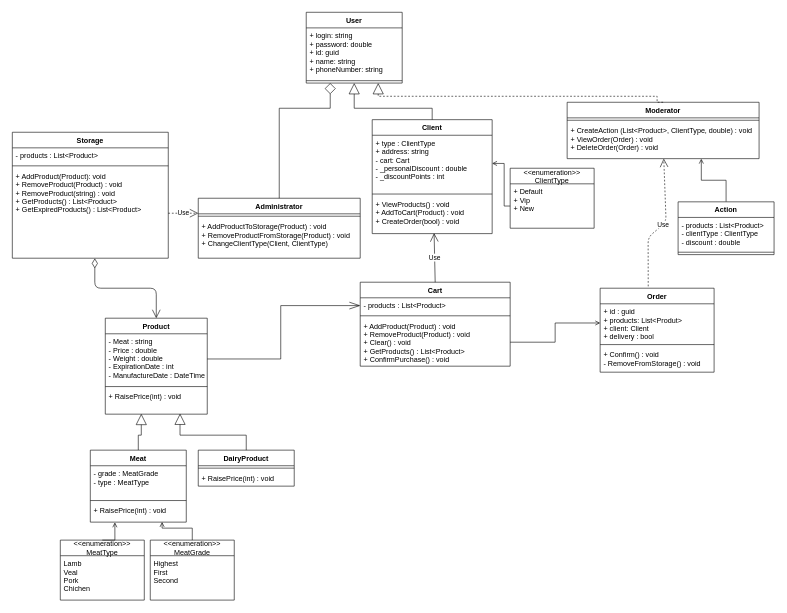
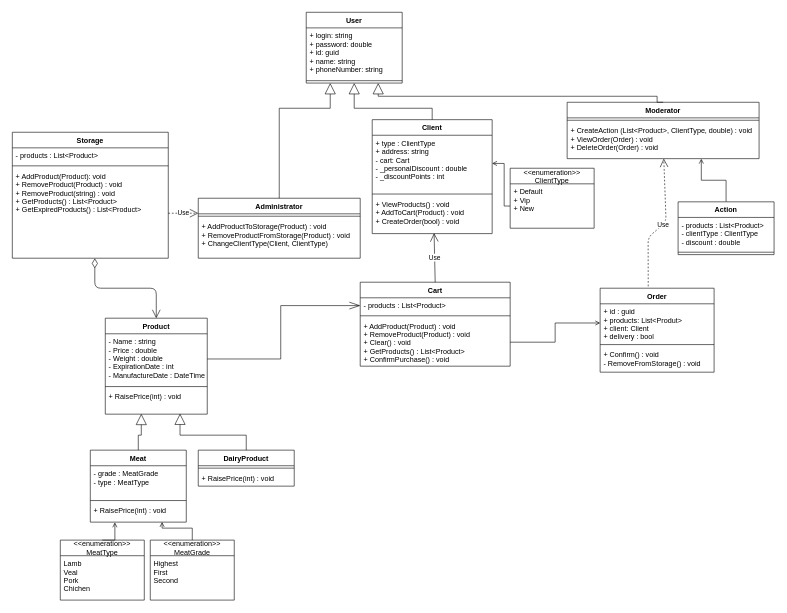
- <mxCell id="30" style="edgeStyle=orthogonalEdgeStyle;rounded=0;orthogonalLoop=1;jettySize=auto;html=1;exitX=0.5;exitY=0;exitDx=0;exitDy=0;endArrow=diamond;endFill=0;strokeColor=#000000;startSize=16;sourcePerimeterSpacing=3;endSize=16;entryX=0.25;entryY=1;entryDx=0;entryDy=0;" parent="1" source="22" target="58" edge="1"><mxGeometry relative="1" as="geometry"><mxPoint x="755.4" y="42.92" as="sourcePoint" /><mxPoint x="530" y="-20" as="targetPoint" /><Array as="points"><mxPoint x="465" y="180" /><mxPoint x="550" y="180" /></Array></mxGeometry></mxCell>
+ <mxCell id="30" style="edgeStyle=orthogonalEdgeStyle;rounded=0;orthogonalLoop=1;jettySize=auto;html=1;exitX=0.5;exitY=0;exitDx=0;exitDy=0;endArrow=block;endFill=0;strokeColor=#000000;startSize=16;sourcePerimeterSpacing=3;endSize=16;entryX=0.25;entryY=1;entryDx=0;entryDy=0;" parent="1" source="22" target="58" edge="1"><mxGeometry relative="1" as="geometry"><mxPoint x="755.4" y="42.92" as="sourcePoint" /><mxPoint x="530" y="-20" as="targetPoint" /><Array as="points"><mxPoint x="465" y="180" /><mxPoint x="550" y="180" /></Array></mxGeometry></mxCell>
- <mxCell id="38" style="edgeStyle=orthogonalEdgeStyle;rounded=0;orthogonalLoop=1;jettySize=auto;html=1;exitX=0.5;exitY=0;exitDx=0;exitDy=0;endArrow=block;endFill=0;strokeColor=#000000;startSize=16;sourcePerimeterSpacing=3;endSize=16;entryX=0.75;entryY=1;entryDx=0;entryDy=0;dashed=1;" parent="1" source="35" target="58" edge="1"><mxGeometry relative="1" as="geometry"><mxPoint x="929.52" y="79.79" as="sourcePoint" /><mxPoint x="614.32" y="-35.168" as="targetPoint" /><Array as="points"><mxPoint x="1095" y="160" /><mxPoint x="630" y="160" /></Array></mxGeometry></mxCell>
+ <mxCell id="38" style="edgeStyle=orthogonalEdgeStyle;rounded=0;orthogonalLoop=1;jettySize=auto;html=1;exitX=0.5;exitY=0;exitDx=0;exitDy=0;endArrow=block;endFill=0;strokeColor=#000000;startSize=16;sourcePerimeterSpacing=3;endSize=16;entryX=0.75;entryY=1;entryDx=0;entryDy=0;" parent="1" source="35" target="58" edge="1"><mxGeometry relative="1" as="geometry"><mxPoint x="929.52" y="79.79" as="sourcePoint" /><mxPoint x="614.32" y="-35.168" as="targetPoint" /><Array as="points"><mxPoint x="1095" y="160" /><mxPoint x="630" y="160" /></Array></mxGeometry></mxCell>
- <mxCell id="7" value="- Meat : string&#10;- Price : double&#10;- Weight : double&#10;- ExpirationDate : int&#10;- ManufactureDate : DateTime&#10;" style="text;strokeColor=none;fillColor=none;align=left;verticalAlign=top;spacingLeft=4;spacingRight=4;overflow=hidden;rotatable=0;points=[[0,0.5],[1,0.5]];portConstraint=eastwest;" parent="6" vertex="1"><mxGeometry y="26" width="170" height="84" as="geometry" /></mxCell>
+ <mxCell id="7" value="- Name : string&#10;- Price : double&#10;- Weight : double&#10;- ExpirationDate : int&#10;- ManufactureDate : DateTime&#10;" style="text;strokeColor=none;fillColor=none;align=left;verticalAlign=top;spacingLeft=4;spacingRight=4;overflow=hidden;rotatable=0;points=[[0,0.5],[1,0.5]];portConstraint=eastwest;" parent="6" vertex="1"><mxGeometry y="26" width="170" height="84" as="geometry" /></mxCell>
